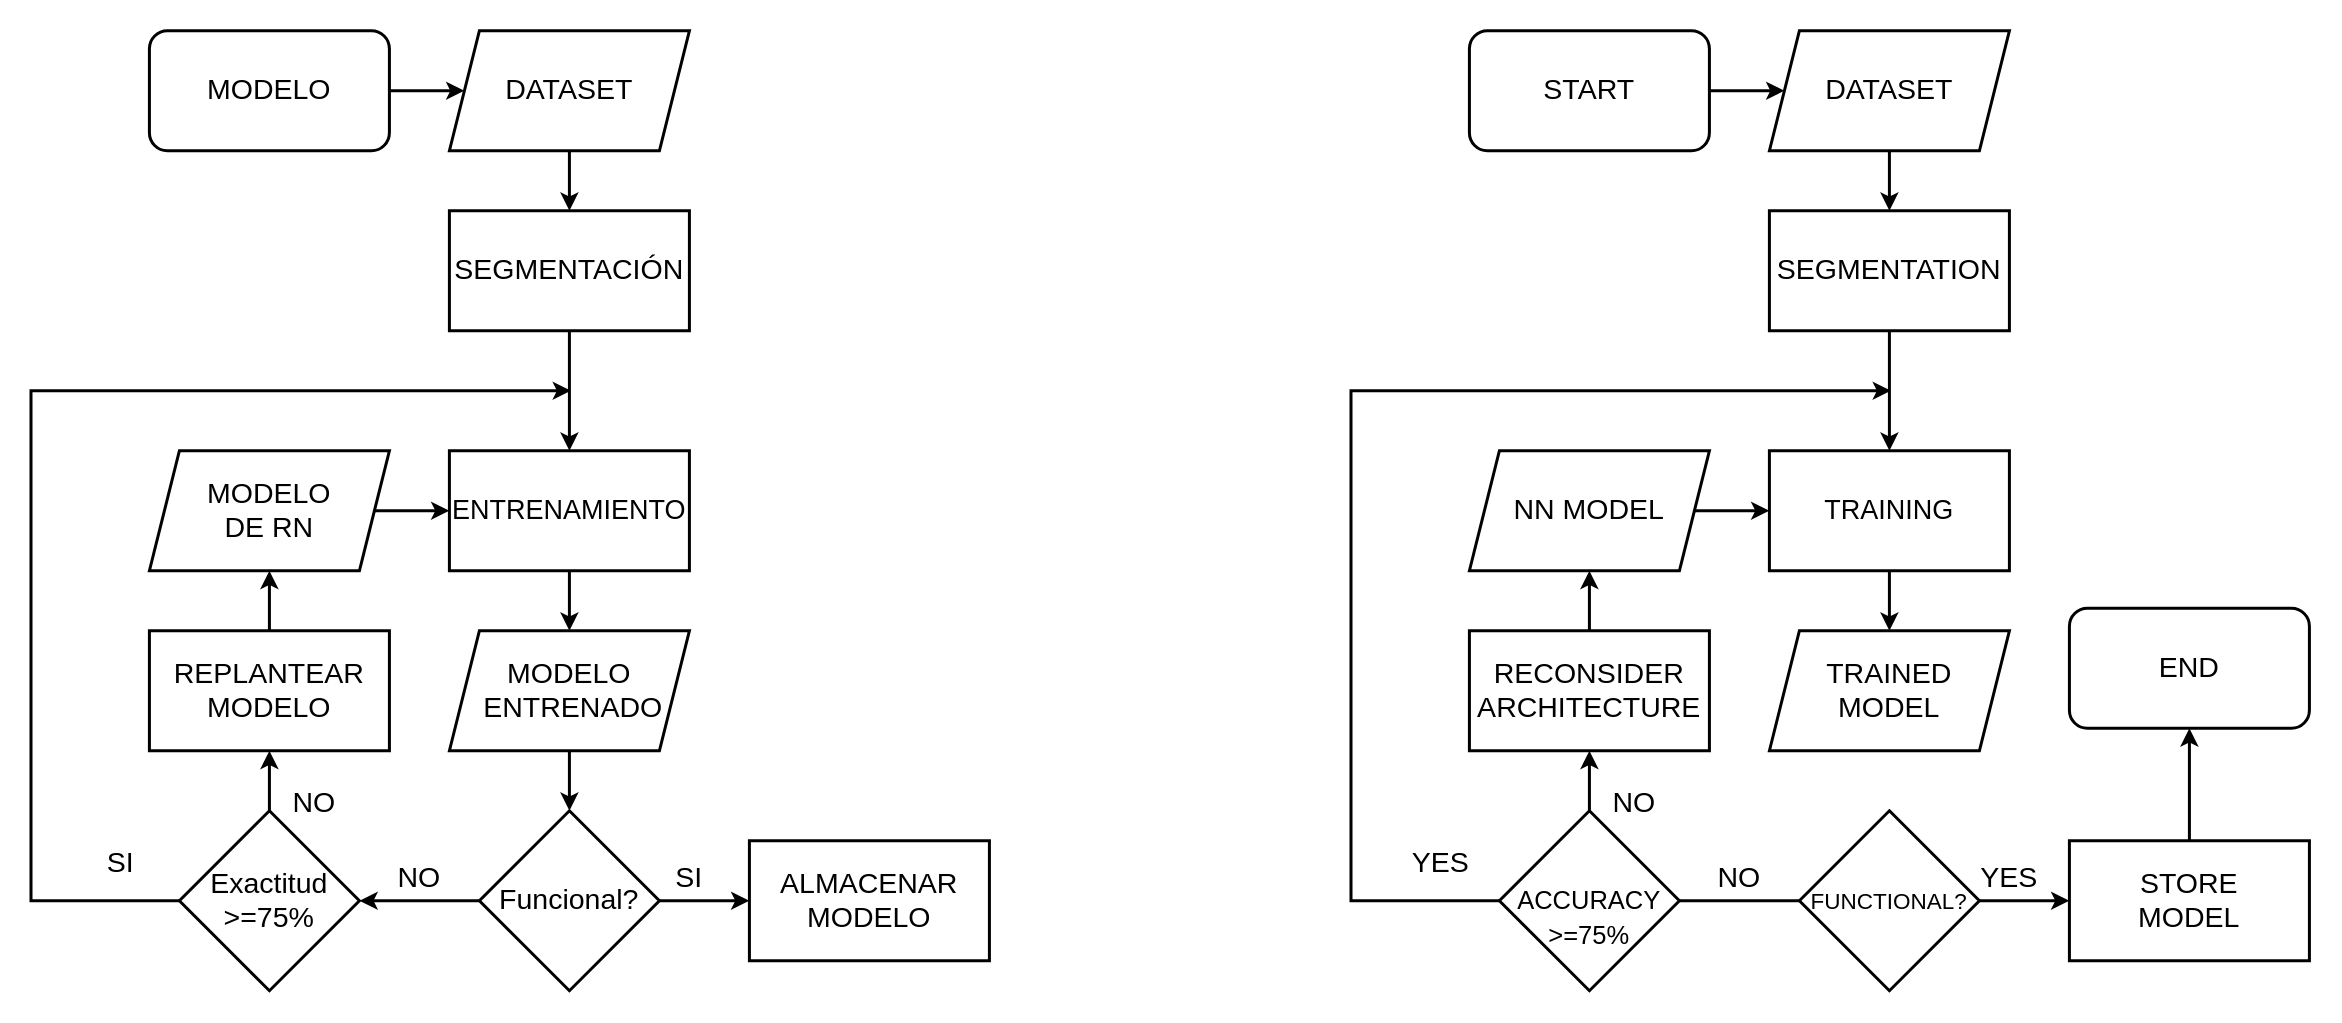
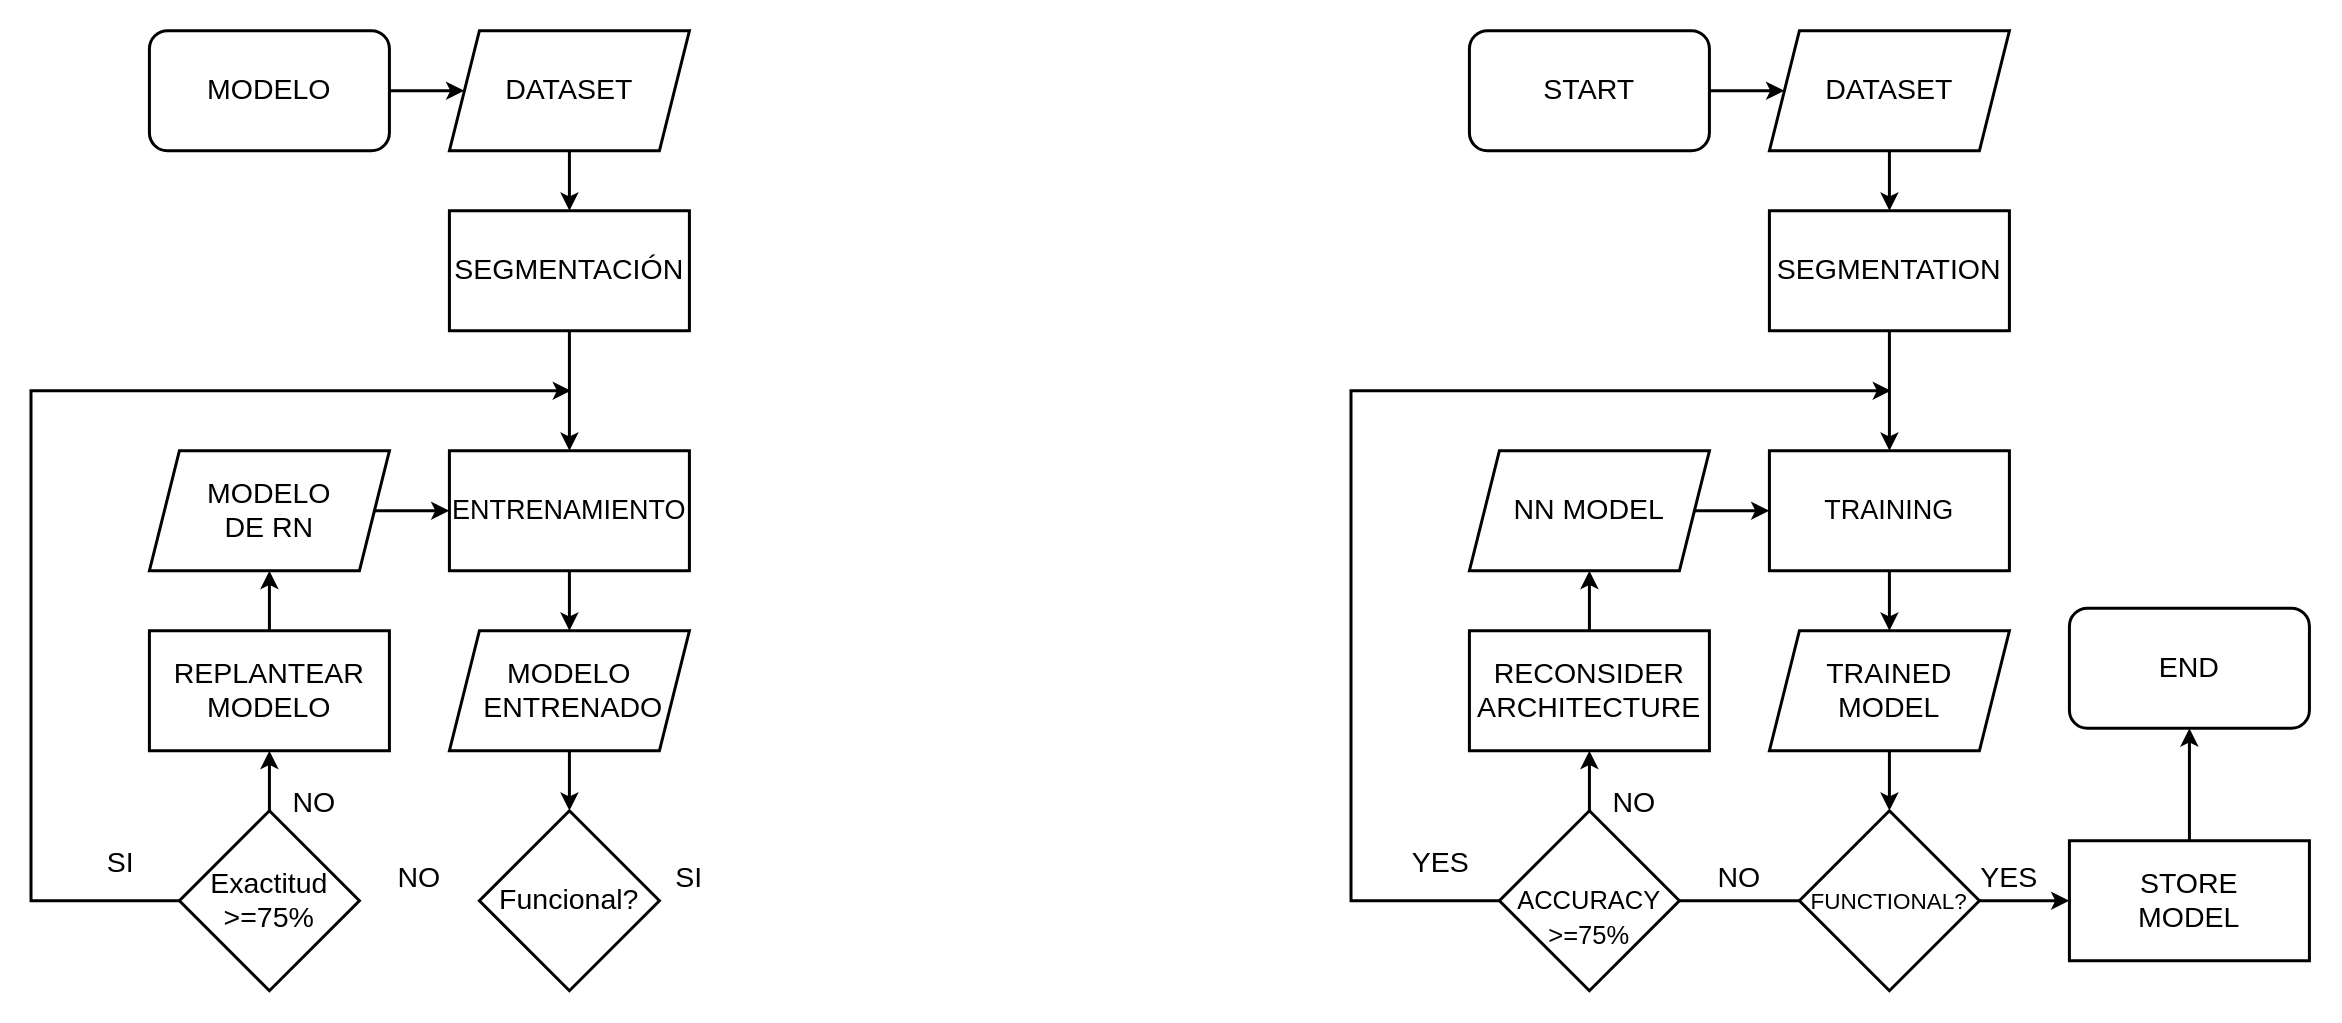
+ <mxCell id="37" value="" style="edgeStyle=orthogonalEdgeStyle;rounded=0;orthogonalLoop=1;jettySize=auto;html=1;strokeWidth=2;fontSize=19;" edge="1" parent="1" source="38" target="41"><mxGeometry relative="1" as="geometry" /></mxCell>
- <mxCell id="15" value="" style="edgeStyle=orthogonalEdgeStyle;rounded=0;orthogonalLoop=1;jettySize=auto;html=1;strokeWidth=2;fontSize=19;" parent="1" source="16" target="21" edge="1"><mxGeometry relative="1" as="geometry" /></mxCell>
- <mxCell id="14" value="" style="edgeStyle=orthogonalEdgeStyle;rounded=0;orthogonalLoop=1;jettySize=auto;html=1;strokeWidth=2;fontSize=19;" parent="1" source="16" target="17" edge="1"><mxGeometry relative="1" as="geometry" /></mxCell>
- <mxCell id="17" value="&lt;font style=&quot;font-size: 19px;&quot;&gt;ALMACENAR &lt;br style=&quot;font-size: 19px;&quot;&gt;MODELO&lt;br style=&quot;font-size: 19px;&quot;&gt;&lt;/font&gt;" style="rounded=0;whiteSpace=wrap;html=1;strokeWidth=2;fontSize=19;" parent="1" vertex="1"><mxGeometry x="498.94" y="560" width="160" height="80" as="geometry" /></mxCell>
